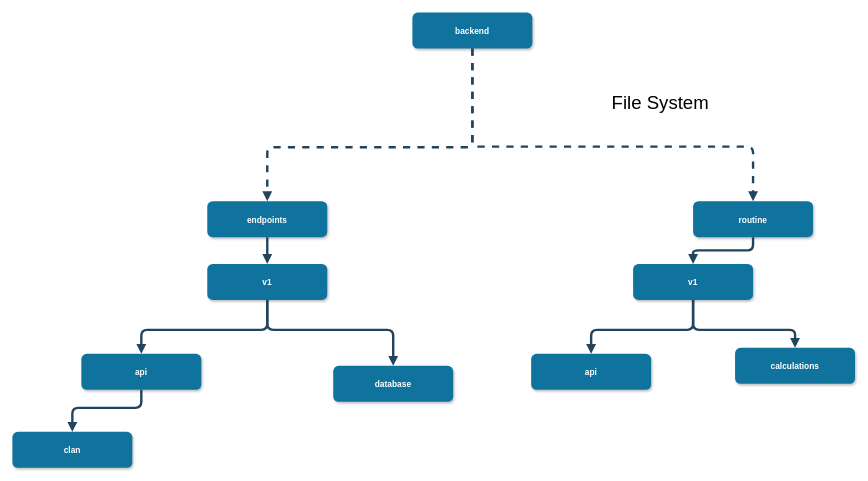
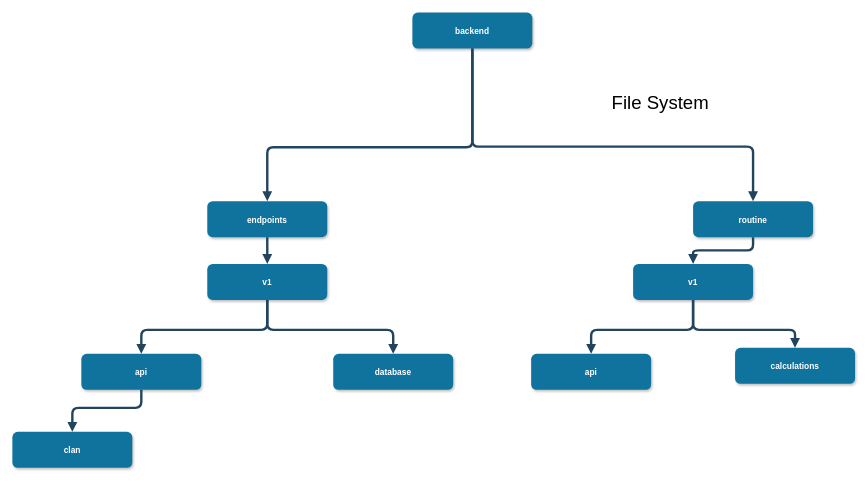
- <mxCell id="4" value="" style="edgeStyle=elbowEdgeStyle;elbow=vertical;strokeWidth=4;endArrow=block;endFill=1;fontStyle=1;strokeColor=#23445D;exitX=0.5;exitY=1;exitDx=0;exitDy=0;dashed=1;" parent="1" source="2" target="3" edge="1"><mxGeometry x="22" y="165.5" width="100" height="100" as="geometry"><mxPoint x="787" y="220.5" as="sourcePoint" /><mxPoint x="137" y="-19.5" as="targetPoint" /><Array as="points"><mxPoint x="685" y="245" /><mxPoint x="985" y="245" /></Array></mxGeometry></mxCell>
+ <mxCell id="4" value="" style="edgeStyle=elbowEdgeStyle;elbow=vertical;strokeWidth=4;endArrow=block;endFill=1;fontStyle=1;strokeColor=#23445D;exitX=0.5;exitY=1;exitDx=0;exitDy=0;" parent="1" source="2" target="3" edge="1"><mxGeometry x="22" y="165.5" width="100" height="100" as="geometry"><mxPoint x="787" y="220.5" as="sourcePoint" /><mxPoint x="137" y="-19.5" as="targetPoint" /><Array as="points"><mxPoint x="685" y="245" /><mxPoint x="985" y="245" /></Array></mxGeometry></mxCell>
- <mxCell id="5" value="" style="edgeStyle=elbowEdgeStyle;elbow=vertical;strokeWidth=4;endArrow=block;endFill=1;fontStyle=1;strokeColor=#23445D;exitX=0.5;exitY=1;exitDx=0;exitDy=0;entryX=0.5;entryY=0;entryDx=0;entryDy=0;dashed=1;" edge="1" parent="1" source="2" target="13"><mxGeometry x="20" y="166" width="100" height="100" as="geometry"><mxPoint x="785" y="220.5" as="sourcePoint" /><mxPoint x="1735" y="275" as="targetPoint" /><Array as="points"><mxPoint x="995" y="244" /></Array></mxGeometry></mxCell>
+ <mxCell id="5" value="" style="edgeStyle=elbowEdgeStyle;elbow=vertical;strokeWidth=4;endArrow=block;endFill=1;fontStyle=1;strokeColor=#23445D;exitX=0.5;exitY=1;exitDx=0;exitDy=0;entryX=0.5;entryY=0;entryDx=0;entryDy=0;" edge="1" parent="1" source="2" target="13"><mxGeometry x="20" y="166" width="100" height="100" as="geometry"><mxPoint x="785" y="220.5" as="sourcePoint" /><mxPoint x="1735" y="275" as="targetPoint" /><Array as="points"><mxPoint x="995" y="244" /></Array></mxGeometry></mxCell>
- <mxCell id="8" value="database" style="rounded=1;fillColor=#10739E;strokeColor=none;shadow=1;gradientColor=none;fontStyle=1;fontColor=#FFFFFF;fontSize=14;" vertex="1" parent="1"><mxGeometry x="555" y="609.5" width="200" height="60" as="geometry" /></mxCell>
+ <mxCell id="8" value="database" style="rounded=1;fillColor=#10739E;strokeColor=none;shadow=1;gradientColor=none;fontStyle=1;fontColor=#FFFFFF;fontSize=14;" vertex="1" parent="1"><mxGeometry x="555" y="589.5" width="200" height="60" as="geometry" /></mxCell>
